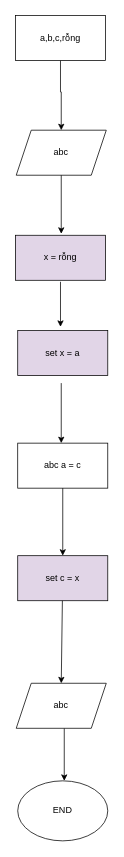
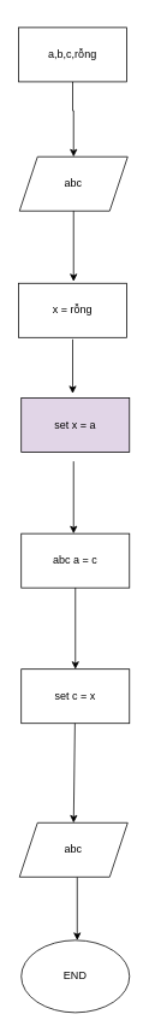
- <mxCell id="16" value="a,b,c,rỗng" style="rounded=0;whiteSpace=wrap;html=1;" vertex="1" parent="1"><mxGeometry x="20" y="20" width="120" height="60" as="geometry" /></mxCell>
+ <mxCell id="16" value="a,b,c,rỗng" style="rounded=0;whiteSpace=wrap;html=1;" vertex="1" parent="1"><mxGeometry x="20" y="30" width="120" height="60" as="geometry" /></mxCell>
- <mxCell id="6" value="x = rỗng" style="rounded=0;whiteSpace=wrap;html=1;fillColor=#e1d5e7;" parent="1" vertex="1"><mxGeometry x="20" y="313" width="120" height="60" as="geometry" /></mxCell>
+ <mxCell id="6" value="x = rỗng" style="rounded=0;whiteSpace=wrap;html=1;" parent="1" vertex="1"><mxGeometry x="20" y="313" width="120" height="60" as="geometry" /></mxCell>
- <mxCell id="11" value="set c = x" style="rounded=0;whiteSpace=wrap;html=1;fillColor=#e1d5e7;" parent="1" vertex="1"><mxGeometry x="23" y="740" width="120" height="60" as="geometry" /></mxCell>
+ <mxCell id="11" value="set c = x" style="rounded=0;whiteSpace=wrap;html=1;" parent="1" vertex="1"><mxGeometry x="23" y="740" width="120" height="60" as="geometry" /></mxCell>
